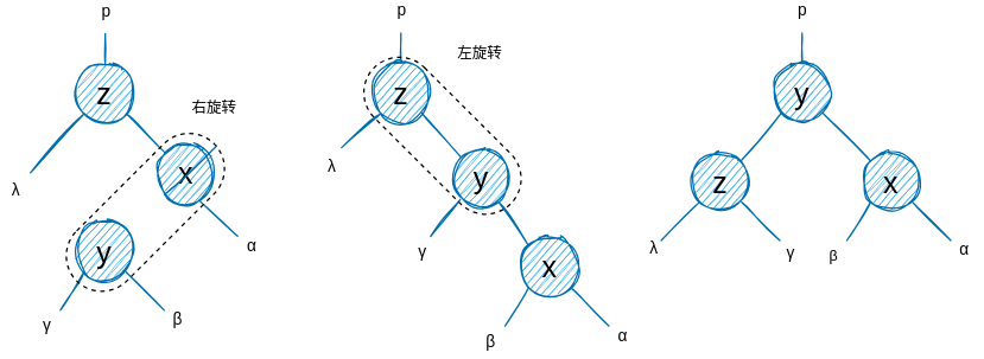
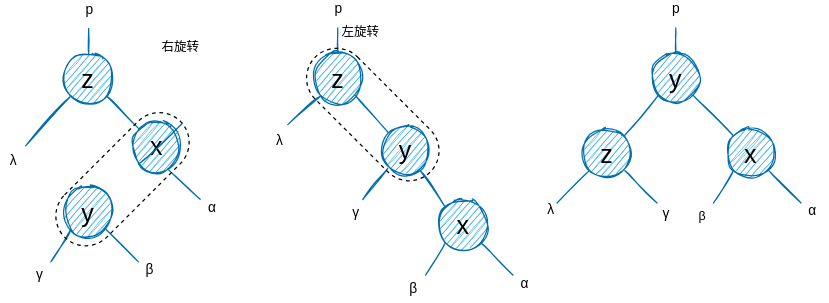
- <mxCell id="18" value="左旋转&amp;nbsp;" style="text;html=1;align=center;verticalAlign=middle;resizable=0;points=[];autosize=1;fontSize=10;fontColor=#000000;" parent="1" vertex="1"><mxGeometry x="299.11" y="24.04" width="50" height="20" as="geometry" /></mxCell>
+ <mxCell id="18" value="左旋转&amp;nbsp;" style="text;html=1;align=center;verticalAlign=middle;resizable=0;points=[];autosize=1;fontSize=10;fontColor=#000000;" parent="1" vertex="1"><mxGeometry x="264.11" y="14.04" width="50" height="20" as="geometry" /></mxCell>
- <mxCell id="45" value="右旋转&amp;nbsp;" style="text;html=1;align=center;verticalAlign=middle;resizable=0;points=[];autosize=1;fontSize=10;fontColor=#000000;" parent="1" vertex="1"><mxGeometry x="120" y="61" width="50" height="20" as="geometry" /></mxCell>
+ <mxCell id="45" value="右旋转&amp;nbsp;" style="text;html=1;align=center;verticalAlign=middle;resizable=0;points=[];autosize=1;fontSize=10;fontColor=#000000;" parent="1" vertex="1"><mxGeometry x="120" y="26" width="50" height="20" as="geometry" /></mxCell>
